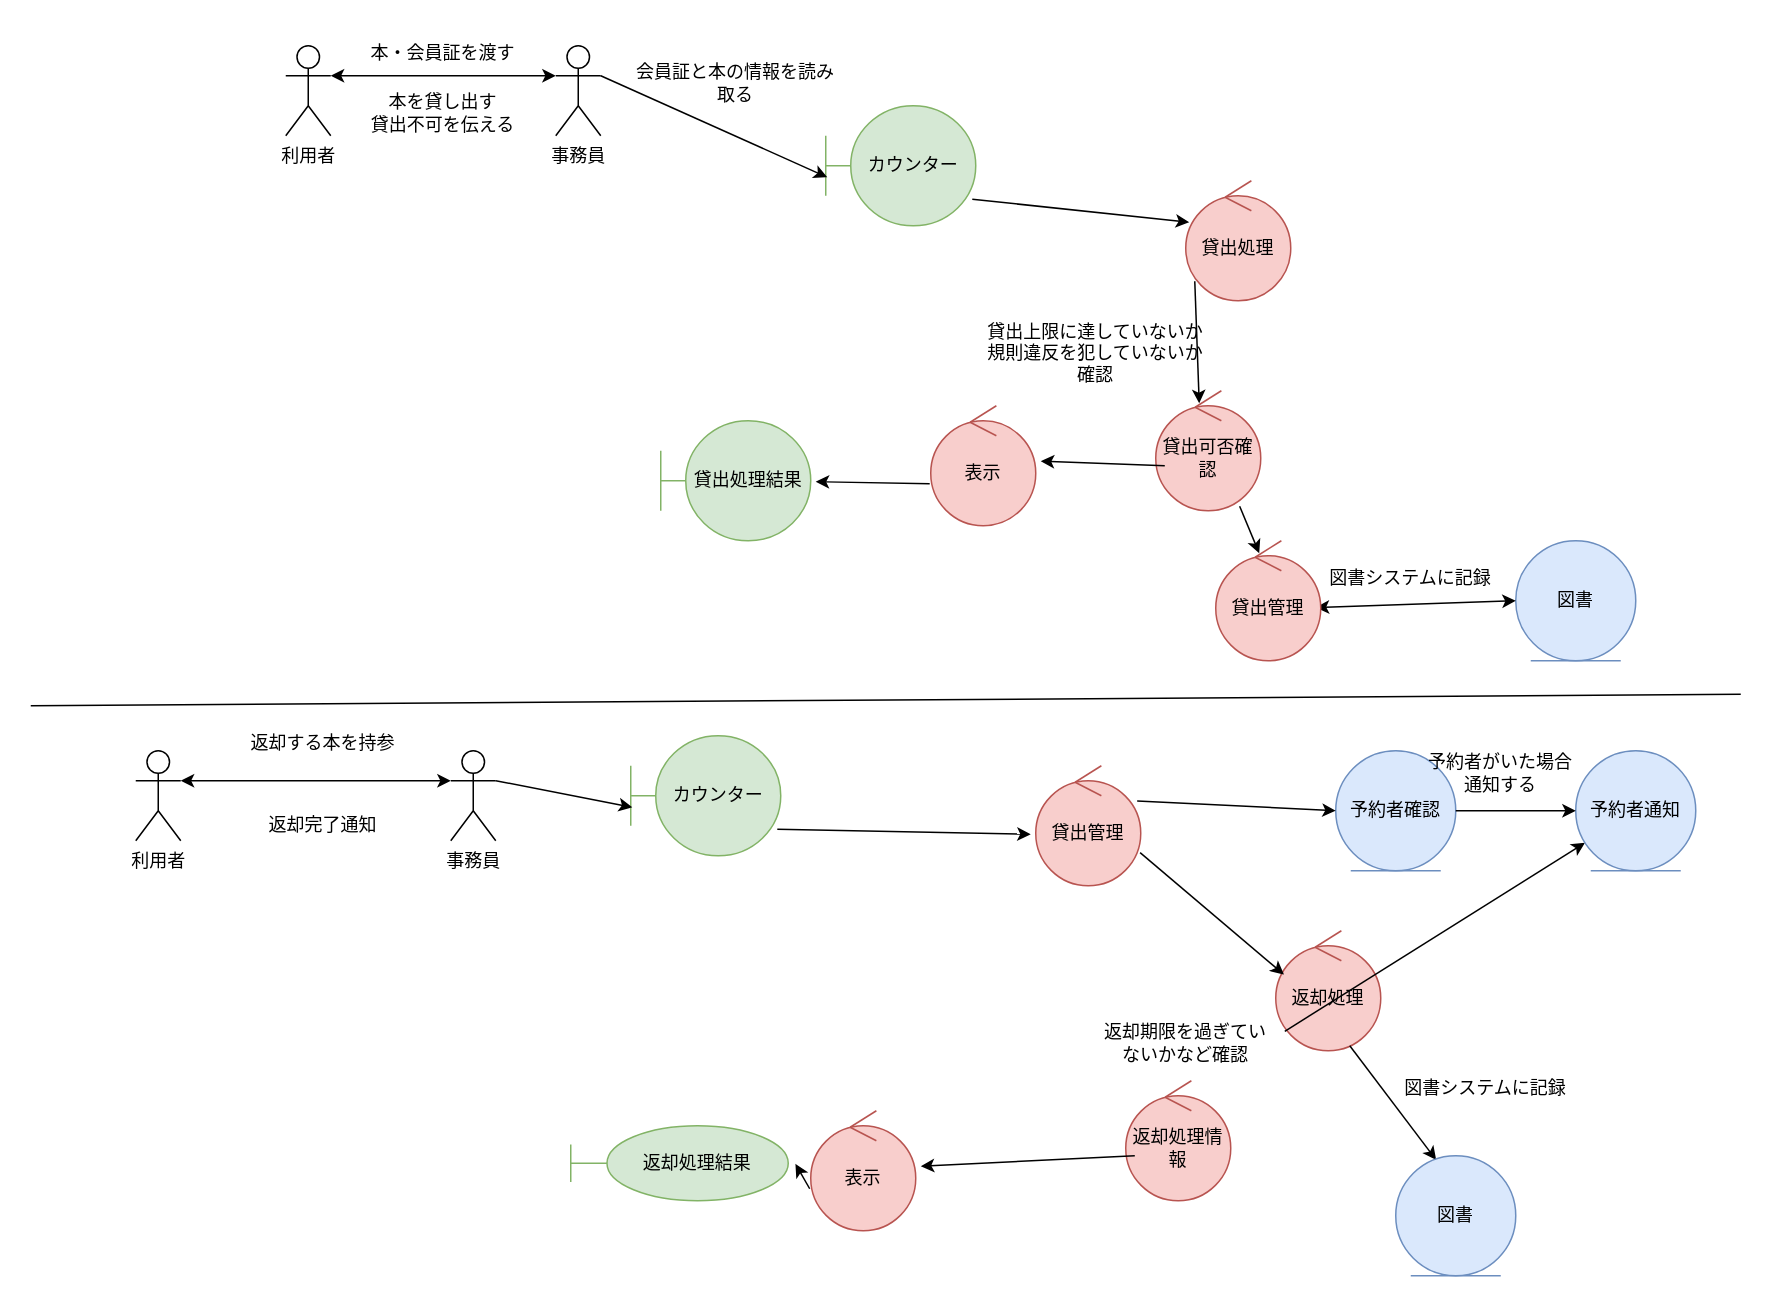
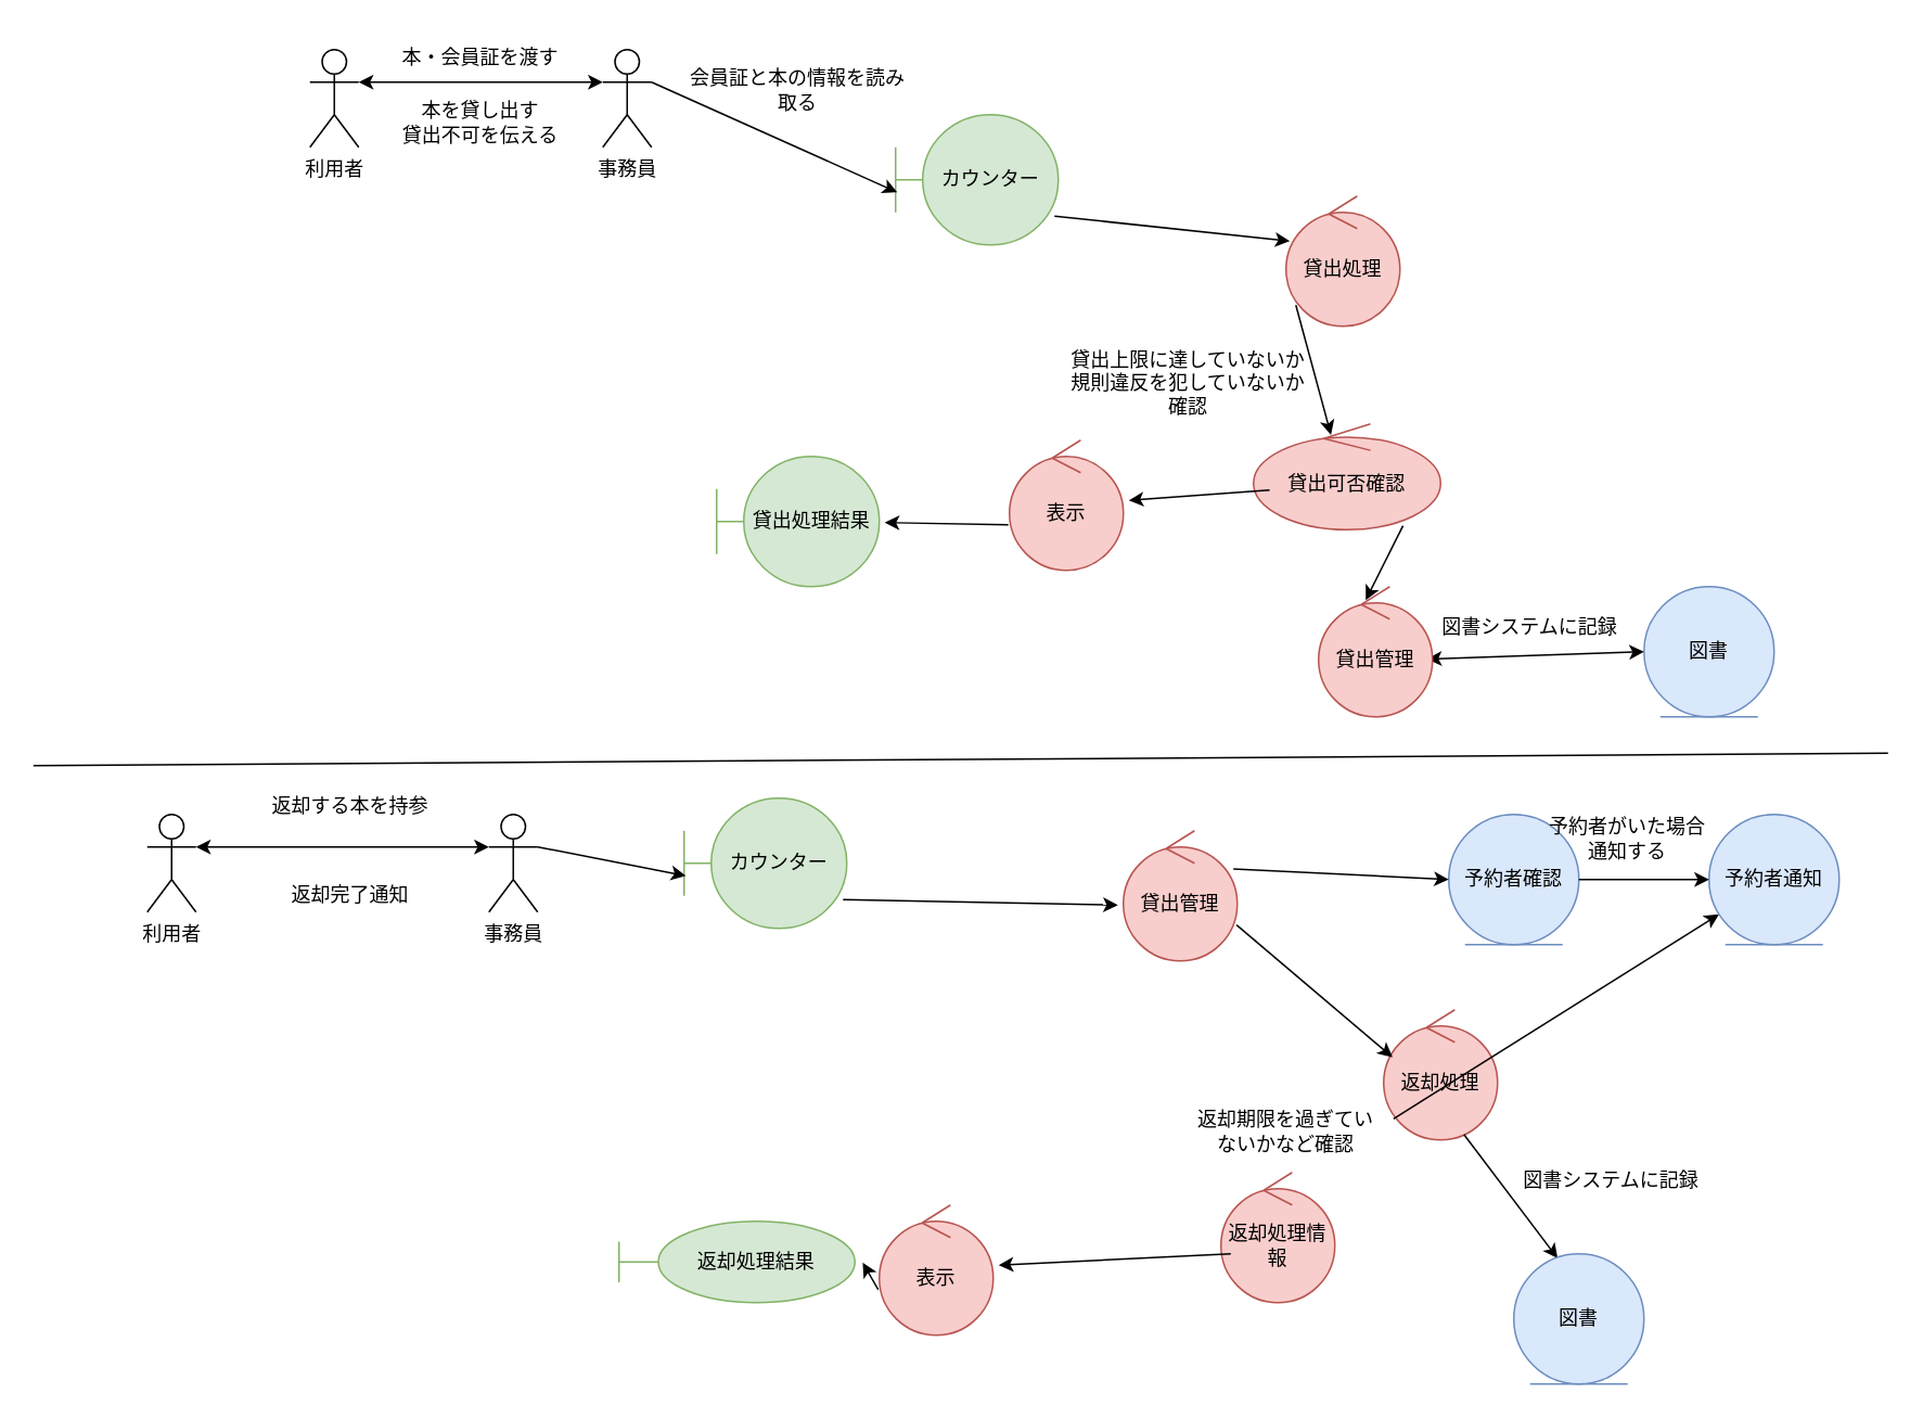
- <mxCell id="9" value="貸出可否確認" style="ellipse;shape=umlControl;whiteSpace=wrap;html=1;fillColor=#f8cecc;strokeColor=#b85450;" vertex="1" parent="1"><mxGeometry x="770" y="260" width="70" height="80" as="geometry" /></mxCell>
+ <mxCell id="9" value="貸出可否確認" style="ellipse;shape=umlControl;whiteSpace=wrap;html=1;fillColor=#f8cecc;strokeColor=#b85450;" vertex="1" parent="1"><mxGeometry x="770" y="260" width="115" height="65" as="geometry" /></mxCell>
